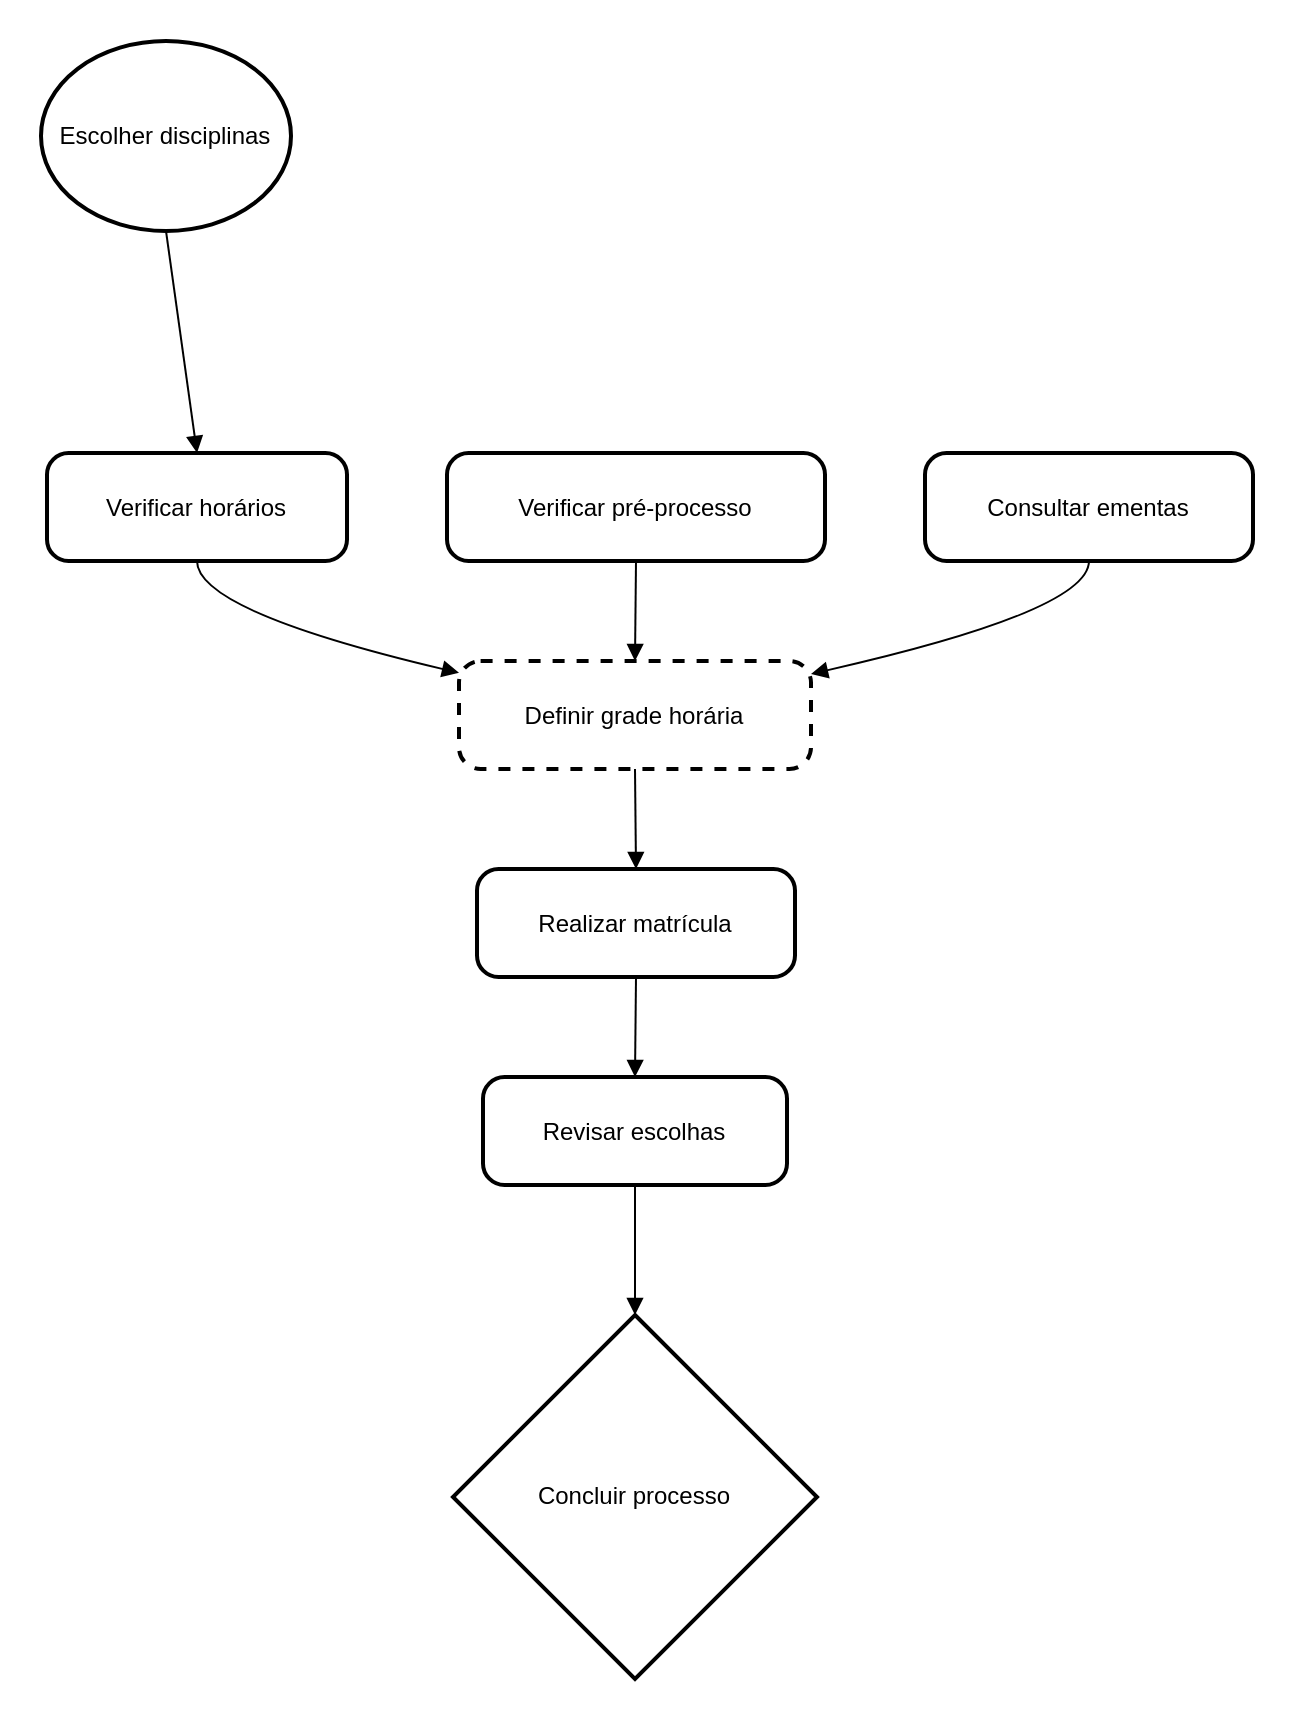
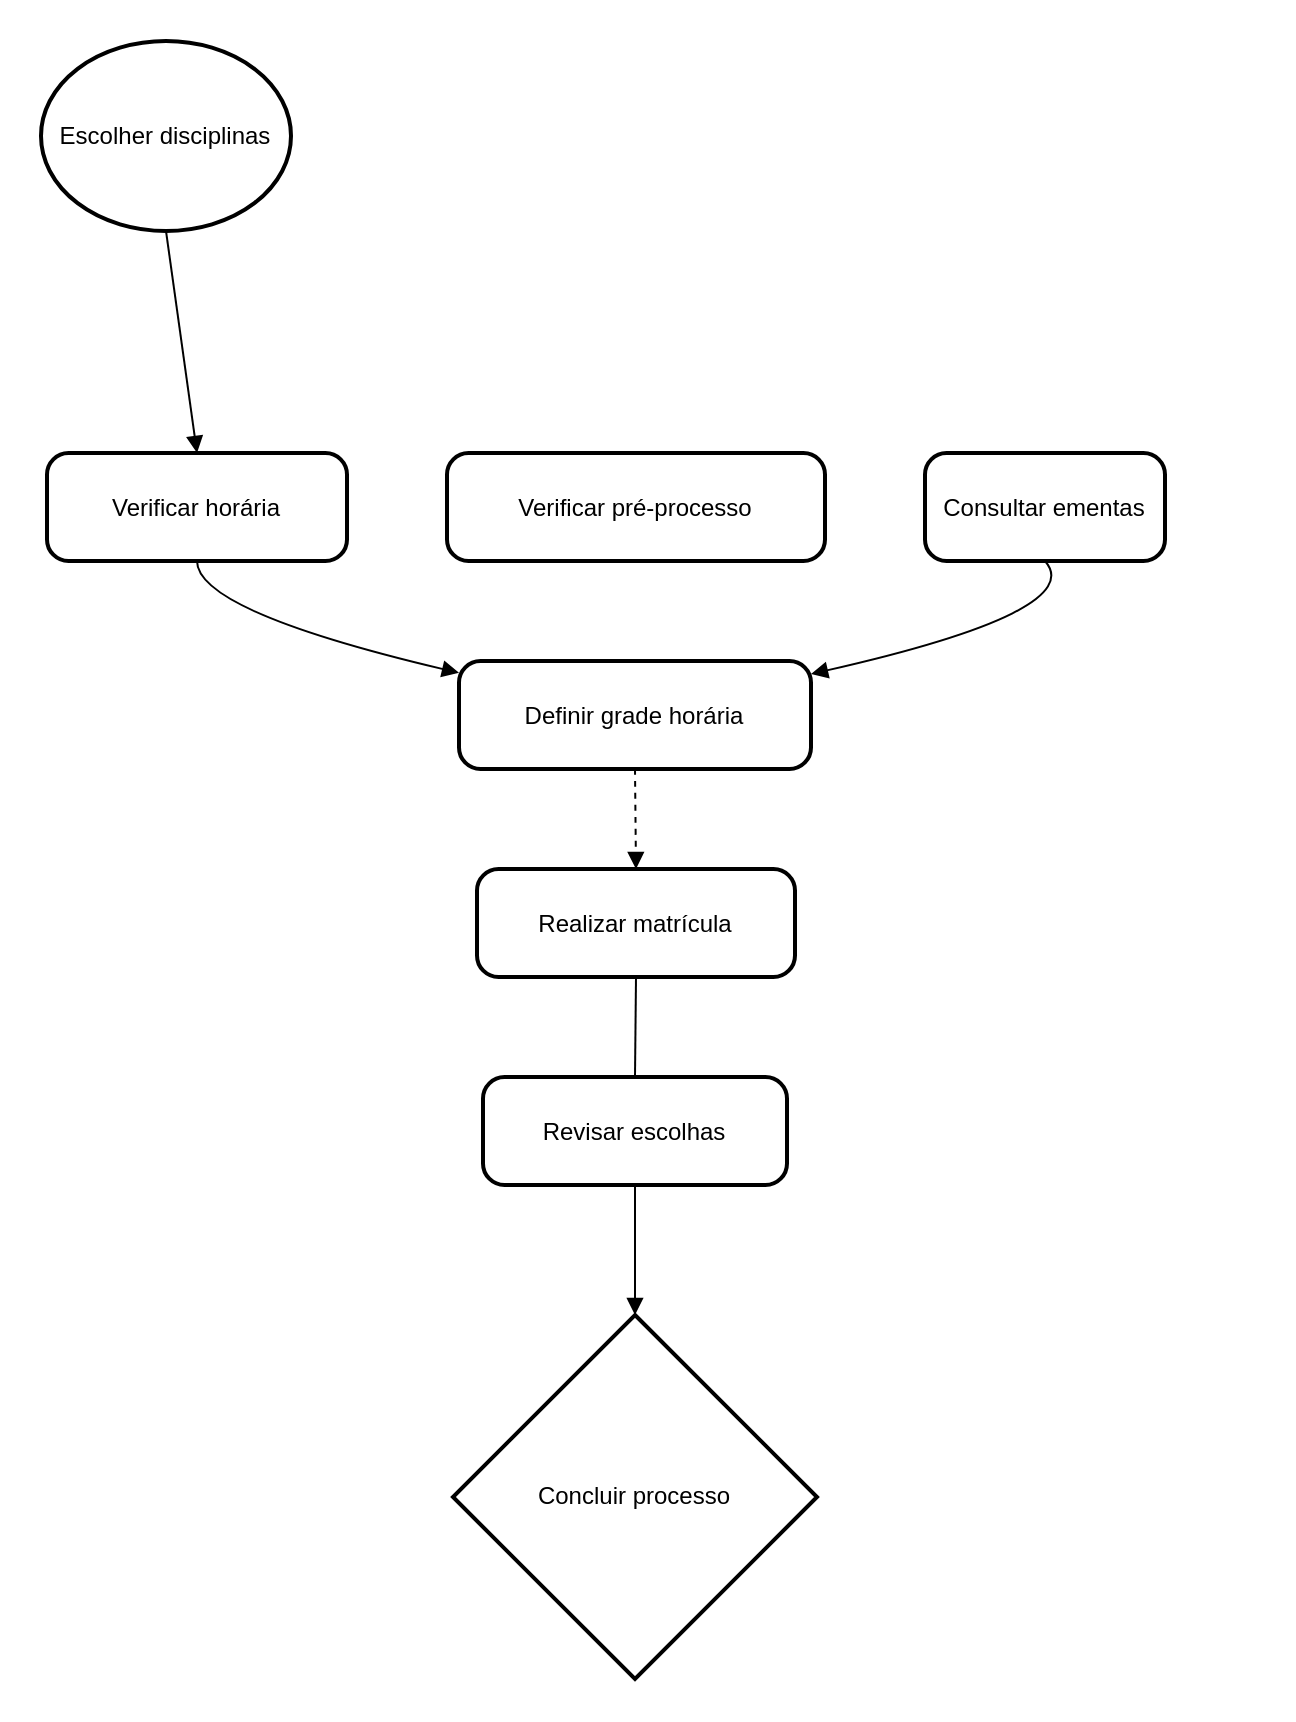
- <mxCell id="5" value="Consultar ementas" style="rounded=1;arcSize=20;strokeWidth=2" vertex="1" parent="1"><mxGeometry x="462" y="226" width="164" height="54" as="geometry" /></mxCell>
+ <mxCell id="5" value="Consultar ementas" style="rounded=1;arcSize=20;strokeWidth=2" vertex="1" parent="1"><mxGeometry x="462" y="226" width="120" height="54" as="geometry" /></mxCell>
- <mxCell id="3" value="Verificar horários" style="rounded=1;arcSize=20;strokeWidth=2" vertex="1" parent="1"><mxGeometry x="23" y="226" width="150" height="54" as="geometry" /></mxCell>
+ <mxCell id="3" value="Verificar horária" style="rounded=1;arcSize=20;strokeWidth=2" vertex="1" parent="1"><mxGeometry x="23" y="226" width="150" height="54" as="geometry" /></mxCell>
- <mxCell id="12" value="" style="curved=1;startArrow=none;endArrow=block;exitX=0.5;exitY=0.99;entryX=0.5;entryY=-0.01;" edge="1" parent="1" source="4" target="6"><mxGeometry relative="1" as="geometry"><Array as="points" /></mxGeometry></mxCell>
- <mxCell id="6" value="Definir grade horária" style="rounded=1;arcSize=20;strokeWidth=2;dashed=1;" vertex="1" parent="1"><mxGeometry x="229" y="330" width="176" height="54" as="geometry" /></mxCell>
+ <mxCell id="6" value="Definir grade horária" style="rounded=1;arcSize=20;strokeWidth=2" vertex="1" parent="1"><mxGeometry x="229" y="330" width="176" height="54" as="geometry" /></mxCell>
- <mxCell id="14" value="" style="curved=1;startArrow=none;endArrow=block;exitX=0.5;exitY=0.99;entryX=0.5;entryY=-0.01;" edge="1" parent="1" source="6" target="7"><mxGeometry relative="1" as="geometry"><Array as="points" /></mxGeometry></mxCell>
+ <mxCell id="14" value="" style="curved=1;startArrow=none;endArrow=block;exitX=0.5;exitY=0.99;entryX=0.5;entryY=-0.01;dashed=1;" edge="1" parent="1" source="6" target="7"><mxGeometry relative="1" as="geometry"><Array as="points" /></mxGeometry></mxCell>
- <mxCell id="15" value="" style="curved=1;startArrow=none;endArrow=block;exitX=0.5;exitY=0.99;entryX=0.5;entryY=-0.01;" edge="1" parent="1" source="7" target="8"><mxGeometry relative="1" as="geometry"><Array as="points" /></mxGeometry></mxCell>
+ <mxCell id="15" value="" style="curved=1;startArrow=none;endArrow=none;exitX=0.5;exitY=0.99;entryX=0.5;entryY=-0.01;" edge="1" parent="1" source="7" target="8"><mxGeometry relative="1" as="geometry"><Array as="points" /></mxGeometry></mxCell>
